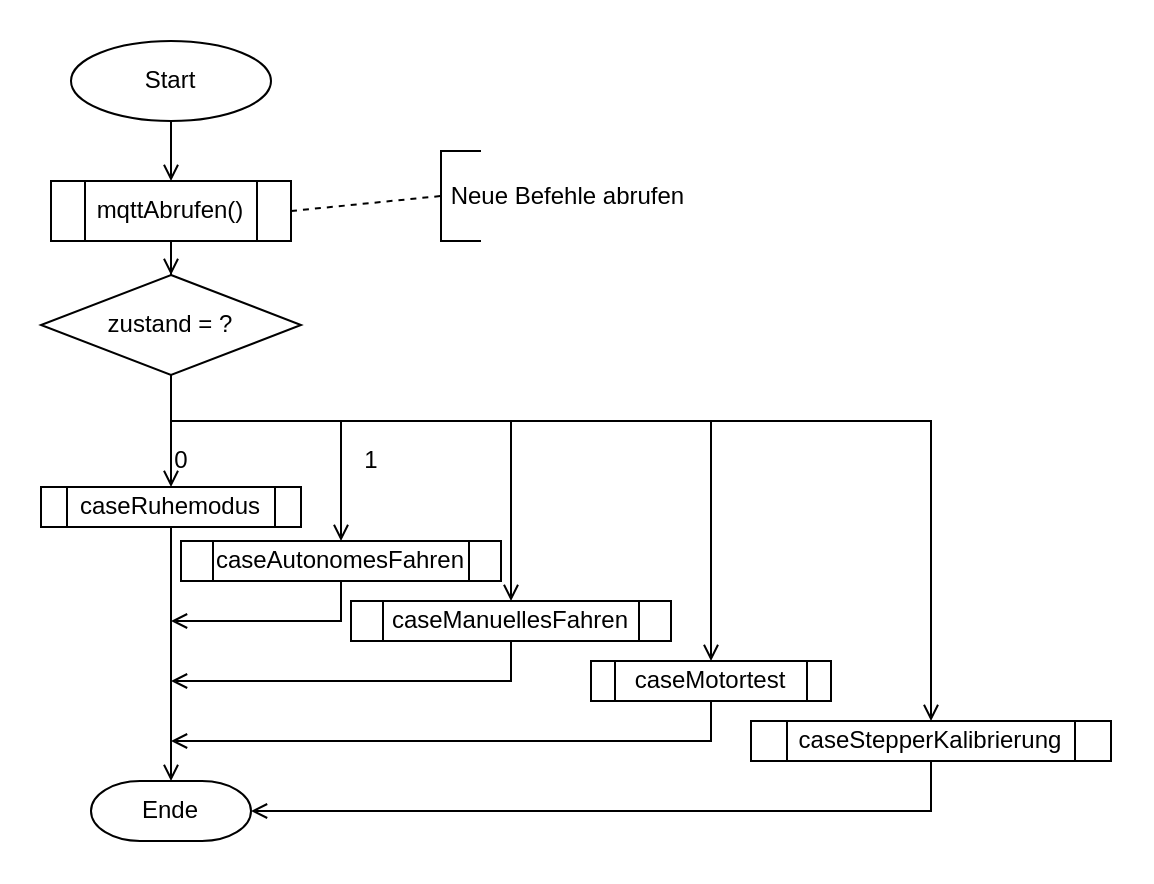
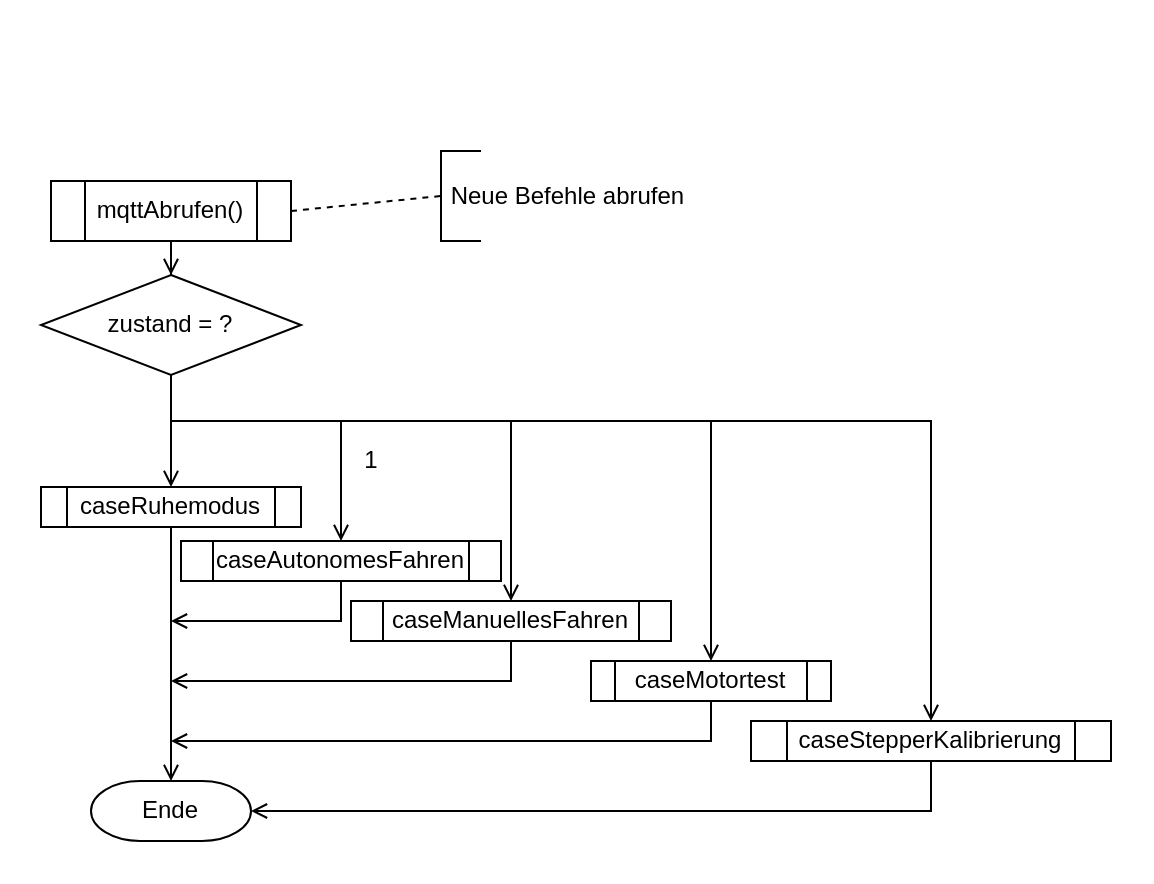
- <mxCell id="3" value="Start" style="strokeWidth=1;html=1;shape=mxgraph.flowchart.start_1;whiteSpace=wrap;" vertex="1" parent="1"><mxGeometry x="35" y="20" width="100" height="40" as="geometry" /></mxCell>
- <mxCell id="2" style="edgeStyle=orthogonalEdgeStyle;rounded=0;orthogonalLoop=1;jettySize=auto;html=1;entryX=0.5;entryY=0;entryDx=0;entryDy=0;fontFamily=Helvetica;fontSize=12;fontColor=default;endArrow=open;endFill=0;" edge="1" parent="1" source="3" target="5"><mxGeometry relative="1" as="geometry" /></mxCell>
- <mxCell id="22" value="0" style="text;html=1;align=center;verticalAlign=middle;resizable=0;points=[];autosize=1;strokeColor=none;fillColor=none;fontSize=12;fontFamily=Helvetica;fontColor=default;" vertex="1" parent="1"><mxGeometry x="80" y="220" width="20" height="20" as="geometry" /></mxCell>
